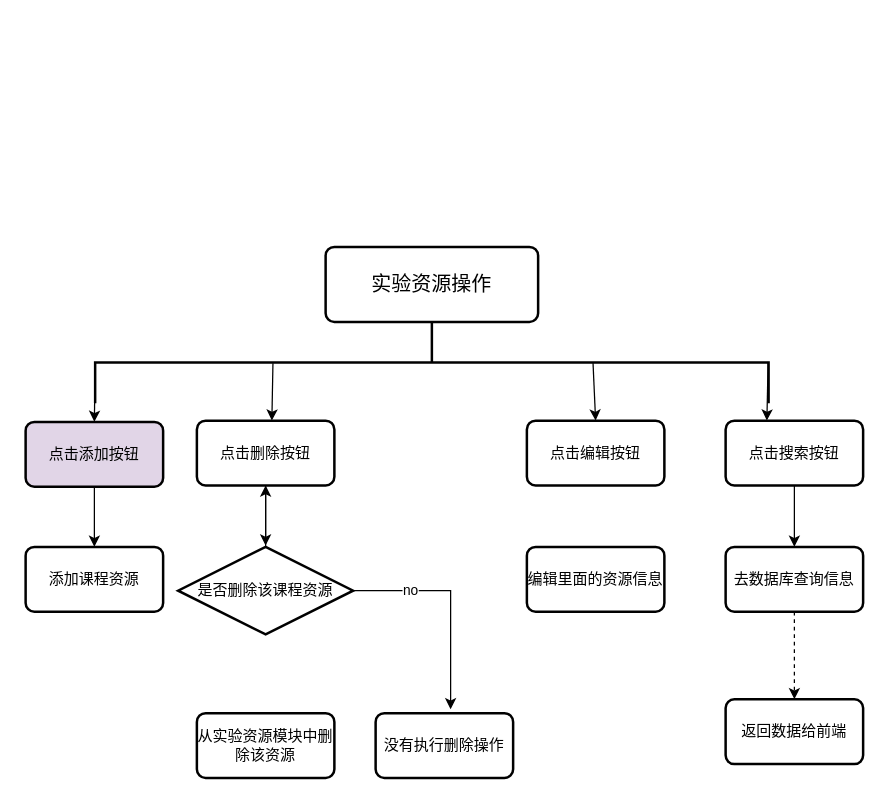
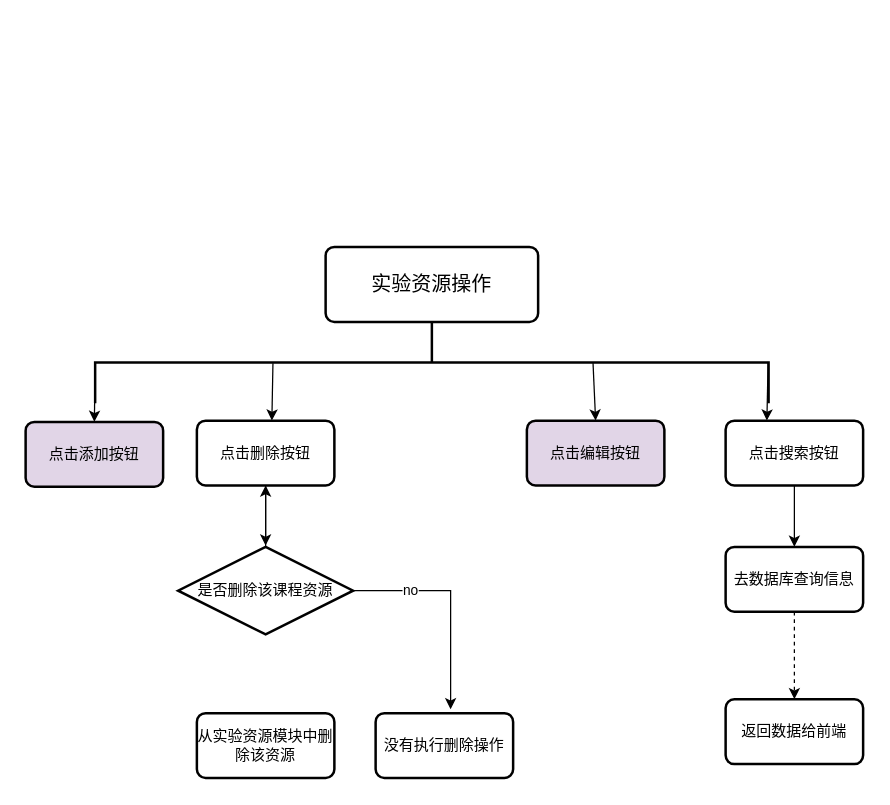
- <mxCell id="17" value="点击编辑按钮" style="rounded=1;whiteSpace=wrap;html=1;absoluteArcSize=1;arcSize=14;strokeWidth=2;" vertex="1" parent="1"><mxGeometry x="421" y="336" width="110" height="51.88" as="geometry" /></mxCell>
+ <mxCell id="17" value="点击编辑按钮" style="rounded=1;whiteSpace=wrap;html=1;absoluteArcSize=1;arcSize=14;strokeWidth=2;fillColor=#e1d5e7;" vertex="1" parent="1"><mxGeometry x="421" y="336" width="110" height="51.88" as="geometry" /></mxCell>
- <mxCell id="4" value="" style="edgeStyle=orthogonalEdgeStyle;rounded=0;orthogonalLoop=1;jettySize=auto;html=1;" edge="1" parent="1" source="5" target="6"><mxGeometry relative="1" as="geometry" /></mxCell>
- <mxCell id="6" value="添加课程资源" style="rounded=1;whiteSpace=wrap;html=1;absoluteArcSize=1;arcSize=14;strokeWidth=2;" vertex="1" parent="1"><mxGeometry x="20" y="437" width="110" height="51.88" as="geometry" /></mxCell>
- <mxCell id="19" value="编辑里面的资源信息" style="rounded=1;whiteSpace=wrap;html=1;absoluteArcSize=1;arcSize=14;strokeWidth=2;" vertex="1" parent="1"><mxGeometry x="421" y="437" width="110" height="51.88" as="geometry" /></mxCell>
